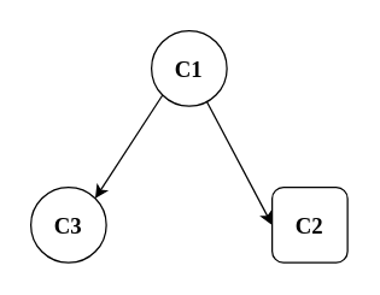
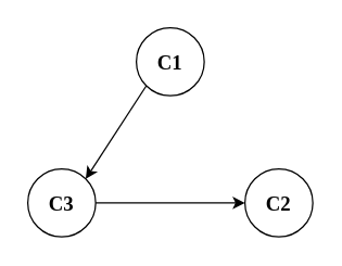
- <mxCell id="4" style="edgeStyle=none;rounded=0;orthogonalLoop=1;jettySize=auto;html=1;exitX=0;exitY=0.5;exitDx=0;exitDy=0;fontFamily=Verdana;fontSize=15;startArrow=classic;startFill=1;endArrow=none;endFill=0;" edge="1" parent="1" source="5" target="3"><mxGeometry relative="1" as="geometry" /></mxCell>
+ <mxCell id="4" style="edgeStyle=none;rounded=0;orthogonalLoop=1;jettySize=auto;html=1;exitX=0;exitY=0.5;exitDx=0;exitDy=0;entryX=1;entryY=0.5;entryDx=0;entryDy=0;fontFamily=Verdana;fontSize=15;startArrow=classic;startFill=1;endArrow=none;endFill=0;" edge="1" parent="1" source="5" target="2"><mxGeometry relative="1" as="geometry" /></mxCell>
- <mxCell id="5" value="C2" style="whiteSpace=wrap;html=1;aspect=fixed;align=center;fontFamily=Verdana;fontStyle=1;fontSize=15;rounded=1;" vertex="1" parent="1"><mxGeometry x="180" y="124" width="50" height="50" as="geometry" /></mxCell>
+ <mxCell id="5" value="C2" style="ellipse;whiteSpace=wrap;html=1;aspect=fixed;align=center;fontFamily=Verdana;fontStyle=1;fontSize=15;" vertex="1" parent="1"><mxGeometry x="180" y="124" width="50" height="50" as="geometry" /></mxCell>
